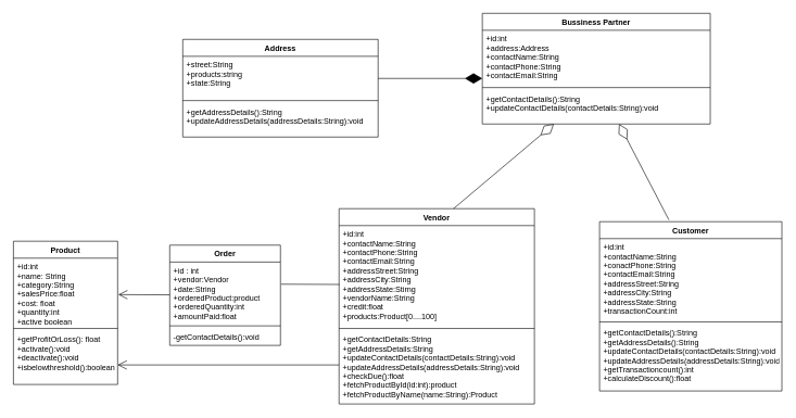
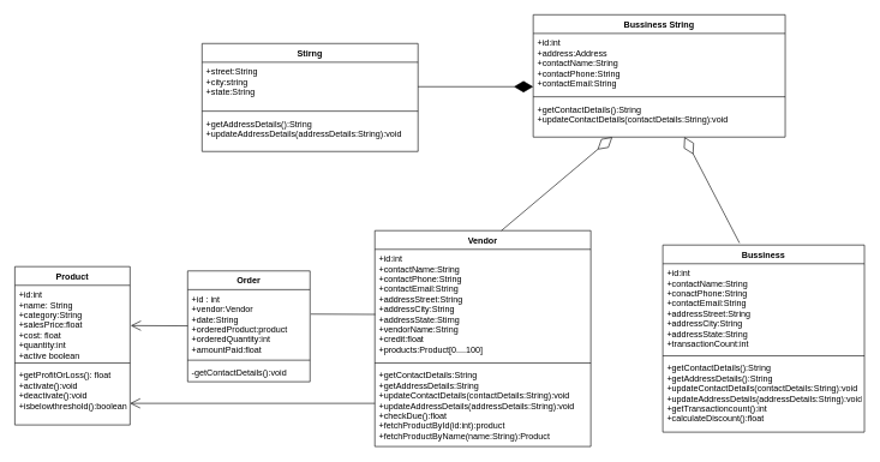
- <mxCell id="22" value="Bussiness Partner" style="swimlane;fontStyle=1;align=center;verticalAlign=top;childLayout=stackLayout;horizontal=1;startSize=26;horizontalStack=0;resizeParent=1;resizeParentMax=0;resizeLast=0;collapsible=1;marginBottom=0;" parent="1" vertex="1"><mxGeometry x="740" y="20" width="350" height="170" as="geometry" /></mxCell>
+ <mxCell id="22" value="Bussiness String" style="swimlane;fontStyle=1;align=center;verticalAlign=top;childLayout=stackLayout;horizontal=1;startSize=26;horizontalStack=0;resizeParent=1;resizeParentMax=0;resizeLast=0;collapsible=1;marginBottom=0;" parent="1" vertex="1"><mxGeometry x="740" y="20" width="350" height="170" as="geometry" /></mxCell>
- <mxCell id="18" value="Address" style="swimlane;fontStyle=1;align=center;verticalAlign=top;childLayout=stackLayout;horizontal=1;startSize=26;horizontalStack=0;resizeParent=1;resizeParentMax=0;resizeLast=0;collapsible=1;marginBottom=0;" parent="1" vertex="1"><mxGeometry x="280" y="60" width="300" height="150" as="geometry" /></mxCell>
+ <mxCell id="18" value="Stirng" style="swimlane;fontStyle=1;align=center;verticalAlign=top;childLayout=stackLayout;horizontal=1;startSize=26;horizontalStack=0;resizeParent=1;resizeParentMax=0;resizeLast=0;collapsible=1;marginBottom=0;" parent="1" vertex="1"><mxGeometry x="280" y="60" width="300" height="150" as="geometry" /></mxCell>
- <mxCell id="19" value="+street:String&#10;+products:string&#10;+state:String" style="text;strokeColor=none;fillColor=none;align=left;verticalAlign=top;spacingLeft=4;spacingRight=4;overflow=hidden;rotatable=0;points=[[0,0.5],[1,0.5]];portConstraint=eastwest;" parent="18" vertex="1"><mxGeometry y="26" width="300" height="64" as="geometry" /></mxCell>
+ <mxCell id="19" value="+street:String&#10;+city:string&#10;+state:String" style="text;strokeColor=none;fillColor=none;align=left;verticalAlign=top;spacingLeft=4;spacingRight=4;overflow=hidden;rotatable=0;points=[[0,0.5],[1,0.5]];portConstraint=eastwest;" parent="18" vertex="1"><mxGeometry y="26" width="300" height="64" as="geometry" /></mxCell>
- <mxCell id="6" value="Customer" style="swimlane;fontStyle=1;align=center;verticalAlign=top;childLayout=stackLayout;horizontal=1;startSize=26;horizontalStack=0;resizeParent=1;resizeParentMax=0;resizeLast=0;collapsible=1;marginBottom=0;" parent="1" vertex="1"><mxGeometry x="920" y="340" width="280" height="260" as="geometry" /></mxCell>
+ <mxCell id="6" value="Bussiness" style="swimlane;fontStyle=1;align=center;verticalAlign=top;childLayout=stackLayout;horizontal=1;startSize=26;horizontalStack=0;resizeParent=1;resizeParentMax=0;resizeLast=0;collapsible=1;marginBottom=0;" parent="1" vertex="1"><mxGeometry x="920" y="340" width="280" height="260" as="geometry" /></mxCell>
